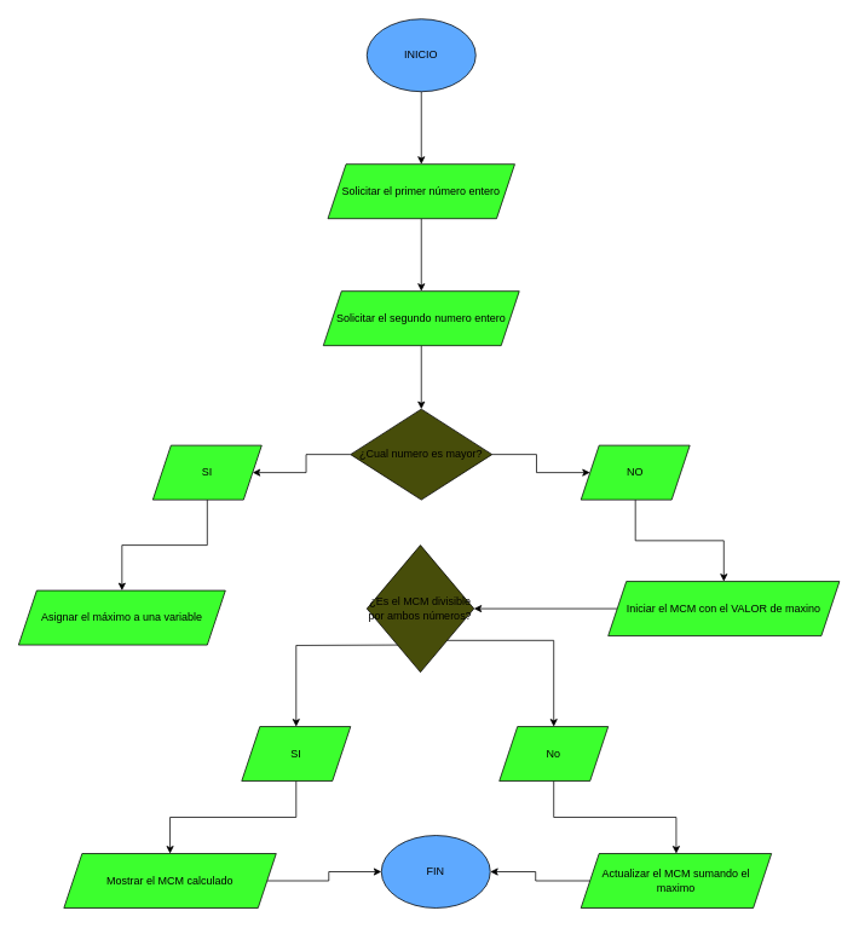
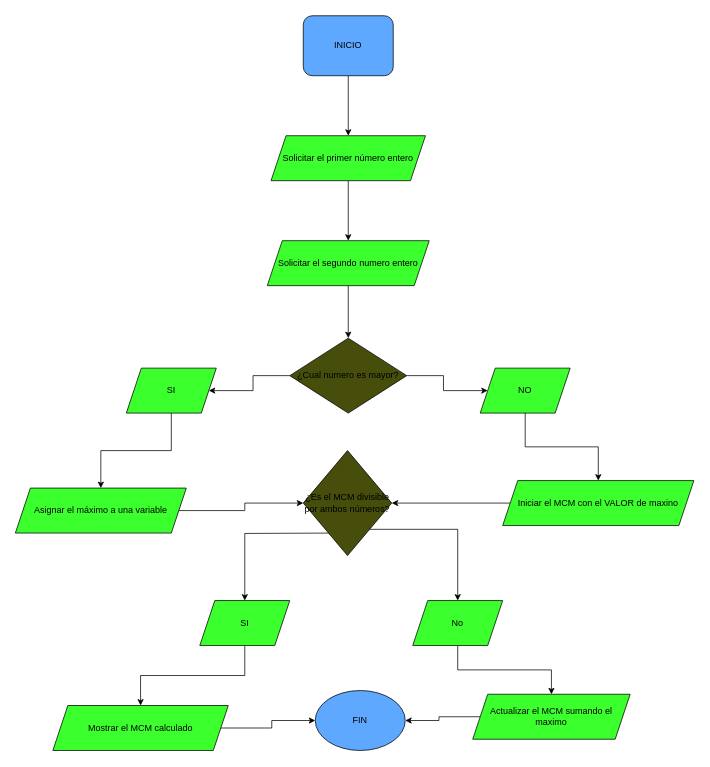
- <mxCell id="3" value="INICIO" style="ellipse;whiteSpace=wrap;html=1;fillColor=#5EA9FF;" vertex="1" parent="1"><mxGeometry x="404" y="20" width="120" height="80" as="geometry" /></mxCell>
+ <mxCell id="3" value="INICIO" style="whiteSpace=wrap;html=1;fillColor=#5EA9FF;rounded=1;" vertex="1" parent="1"><mxGeometry x="404" y="20" width="120" height="80" as="geometry" /></mxCell>
+ <mxCell id="15" value="" style="edgeStyle=orthogonalEdgeStyle;rounded=0;orthogonalLoop=1;jettySize=auto;html=1;" edge="1" parent="1" source="16" target="21"><mxGeometry relative="1" as="geometry" /></mxCell>
- <mxCell id="29" value="Actualizar el MCM sumando el maximo" style="shape=parallelogram;perimeter=parallelogramPerimeter;whiteSpace=wrap;html=1;fixedSize=1;fillColor=#3CFF2E;" vertex="1" parent="1"><mxGeometry x="640" y="940" width="210" height="60" as="geometry" /></mxCell>
+ <mxCell id="29" value="Actualizar el MCM sumando el maximo" style="shape=parallelogram;perimeter=parallelogramPerimeter;whiteSpace=wrap;html=1;fixedSize=1;fillColor=#3CFF2E;" vertex="1" parent="1"><mxGeometry x="630" y="925" width="210" height="60" as="geometry" /></mxCell>
